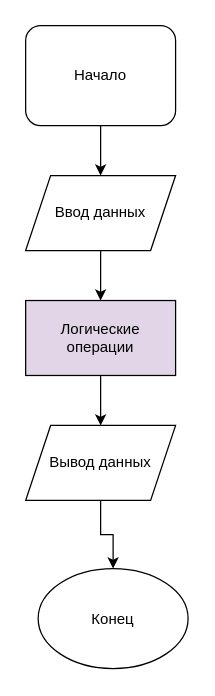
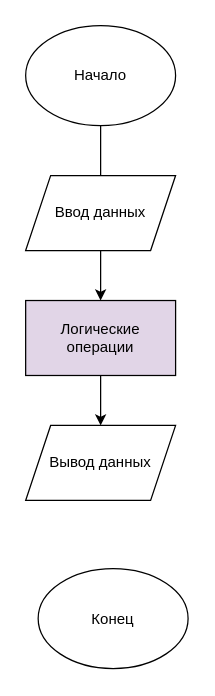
- <mxCell id="3" value="Начало" style="whiteSpace=wrap;html=1;rounded=1;" parent="1" vertex="1"><mxGeometry x="20" y="20" width="120" height="80" as="geometry" /></mxCell>
+ <mxCell id="3" value="Начало" style="ellipse;whiteSpace=wrap;html=1;" parent="1" vertex="1"><mxGeometry x="20" y="20" width="120" height="80" as="geometry" /></mxCell>
- <mxCell id="2" style="edgeStyle=orthogonalEdgeStyle;rounded=0;orthogonalLoop=1;jettySize=auto;html=1;entryX=0.5;entryY=0;entryDx=0;entryDy=0;" parent="1" source="3" target="5" edge="1"><mxGeometry relative="1" as="geometry" /></mxCell>
+ <mxCell id="2" style="edgeStyle=orthogonalEdgeStyle;rounded=0;orthogonalLoop=1;jettySize=auto;html=1;entryX=0.5;entryY=0;entryDx=0;entryDy=0;endArrow=none;" parent="1" source="3" target="5" edge="1"><mxGeometry relative="1" as="geometry" /></mxCell>
- <mxCell id="9" style="edgeStyle=orthogonalEdgeStyle;rounded=0;orthogonalLoop=1;jettySize=auto;html=1;entryX=0.5;entryY=0;entryDx=0;entryDy=0;" parent="1" source="10" target="8" edge="1"><mxGeometry relative="1" as="geometry" /></mxCell>
